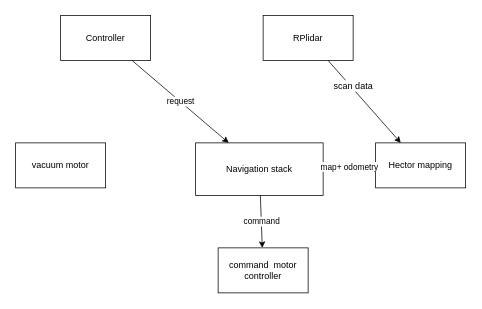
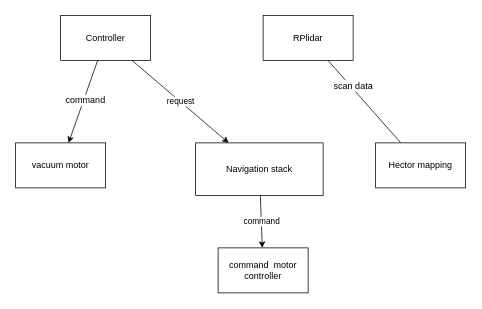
+ <mxCell id="12" value="" style="endArrow=classic;html=1;" edge="1" parent="1" source="10" target="14"><mxGeometry width="50" height="50" relative="1" as="geometry"><mxPoint x="80" y="430" as="sourcePoint" /><mxPoint x="420" y="300" as="targetPoint" /></mxGeometry></mxCell>
+ <mxCell id="13" value="command" style="text;html=1;resizable=0;points=[];align=center;verticalAlign=middle;labelBackgroundColor=#ffffff;" vertex="1" connectable="0" parent="12"><mxGeometry x="-0.065" y="1" relative="1" as="geometry"><mxPoint as="offset" /></mxGeometry></mxCell>
- <mxCell id="6" value="" style="endArrow=classic;html=1;" edge="1" parent="1" source="3" target="2"><mxGeometry width="50" height="50" relative="1" as="geometry"><mxPoint x="170" y="450" as="sourcePoint" /><mxPoint x="220" y="400" as="targetPoint" /></mxGeometry></mxCell>
+ <mxCell id="6" value="" style="endArrow=none;html=1;" edge="1" parent="1" source="3" target="2"><mxGeometry width="50" height="50" relative="1" as="geometry"><mxPoint x="170" y="450" as="sourcePoint" /><mxPoint x="220" y="400" as="targetPoint" /></mxGeometry></mxCell>
- <mxCell id="8" value="map+ odometry" style="endArrow=classic;html=1;" edge="1" parent="1" source="2" target="4"><mxGeometry width="50" height="50" relative="1" as="geometry"><mxPoint x="170" y="450" as="sourcePoint" /><mxPoint x="220" y="400" as="targetPoint" /></mxGeometry></mxCell>
